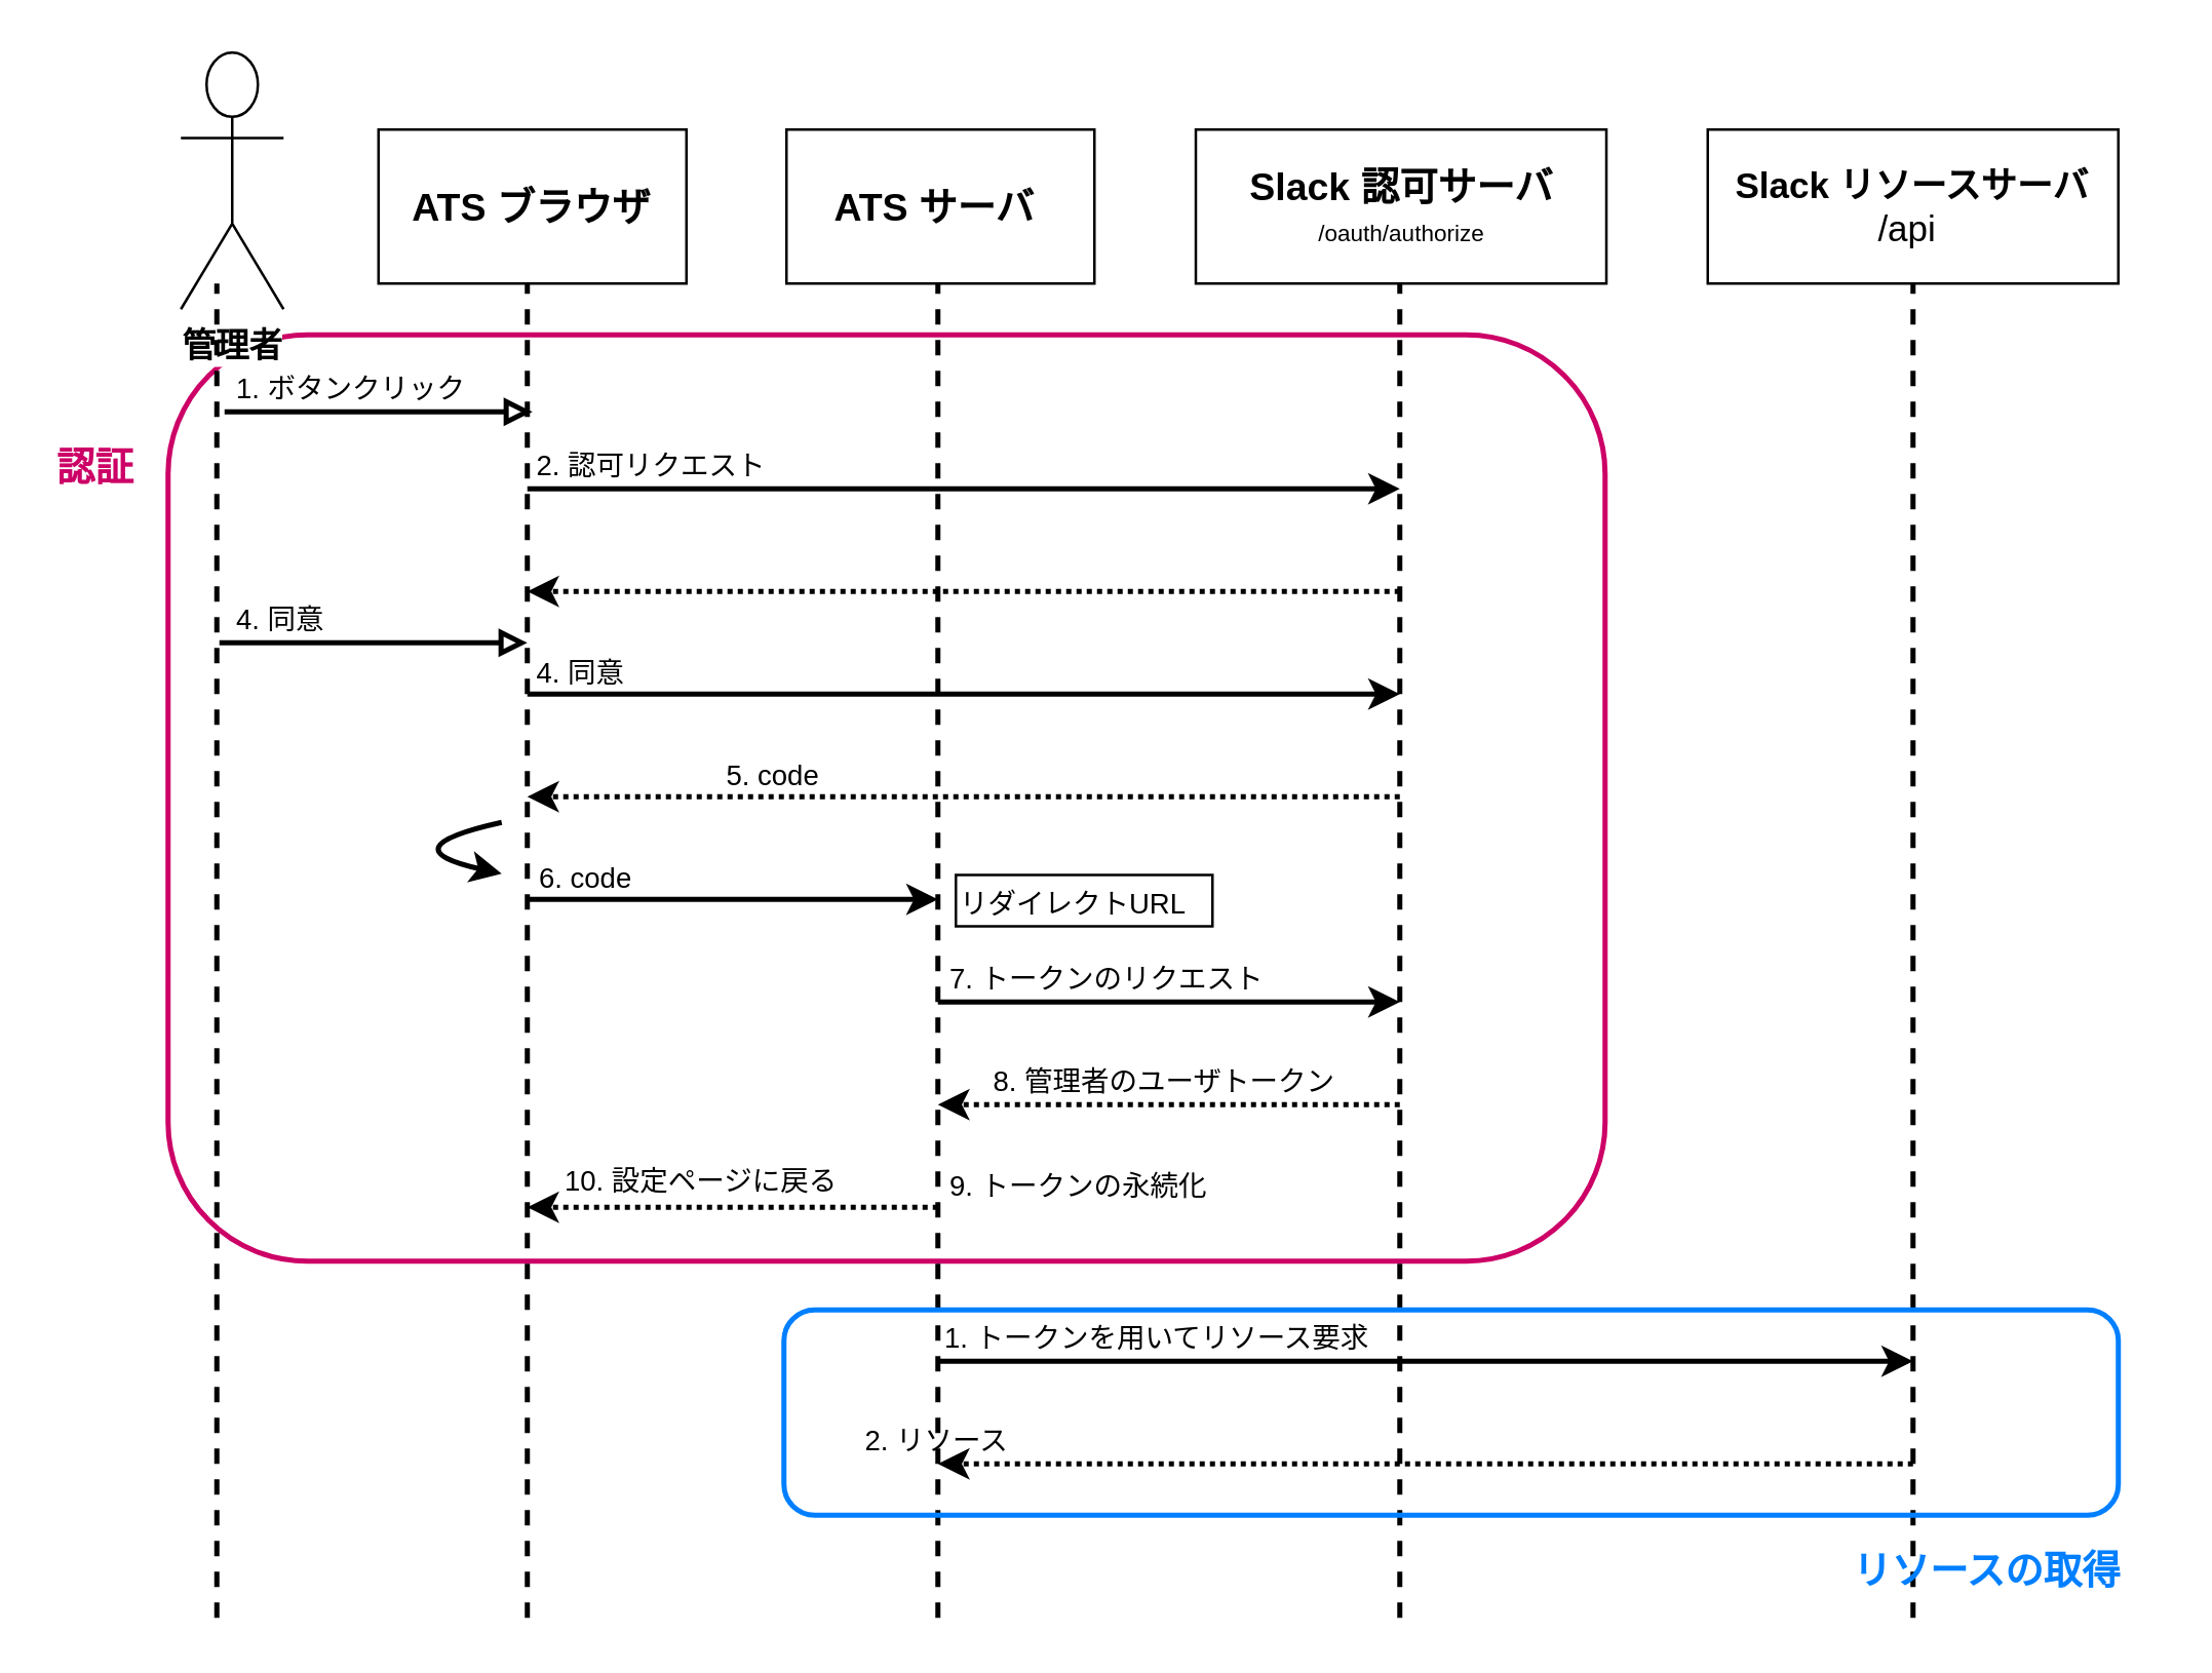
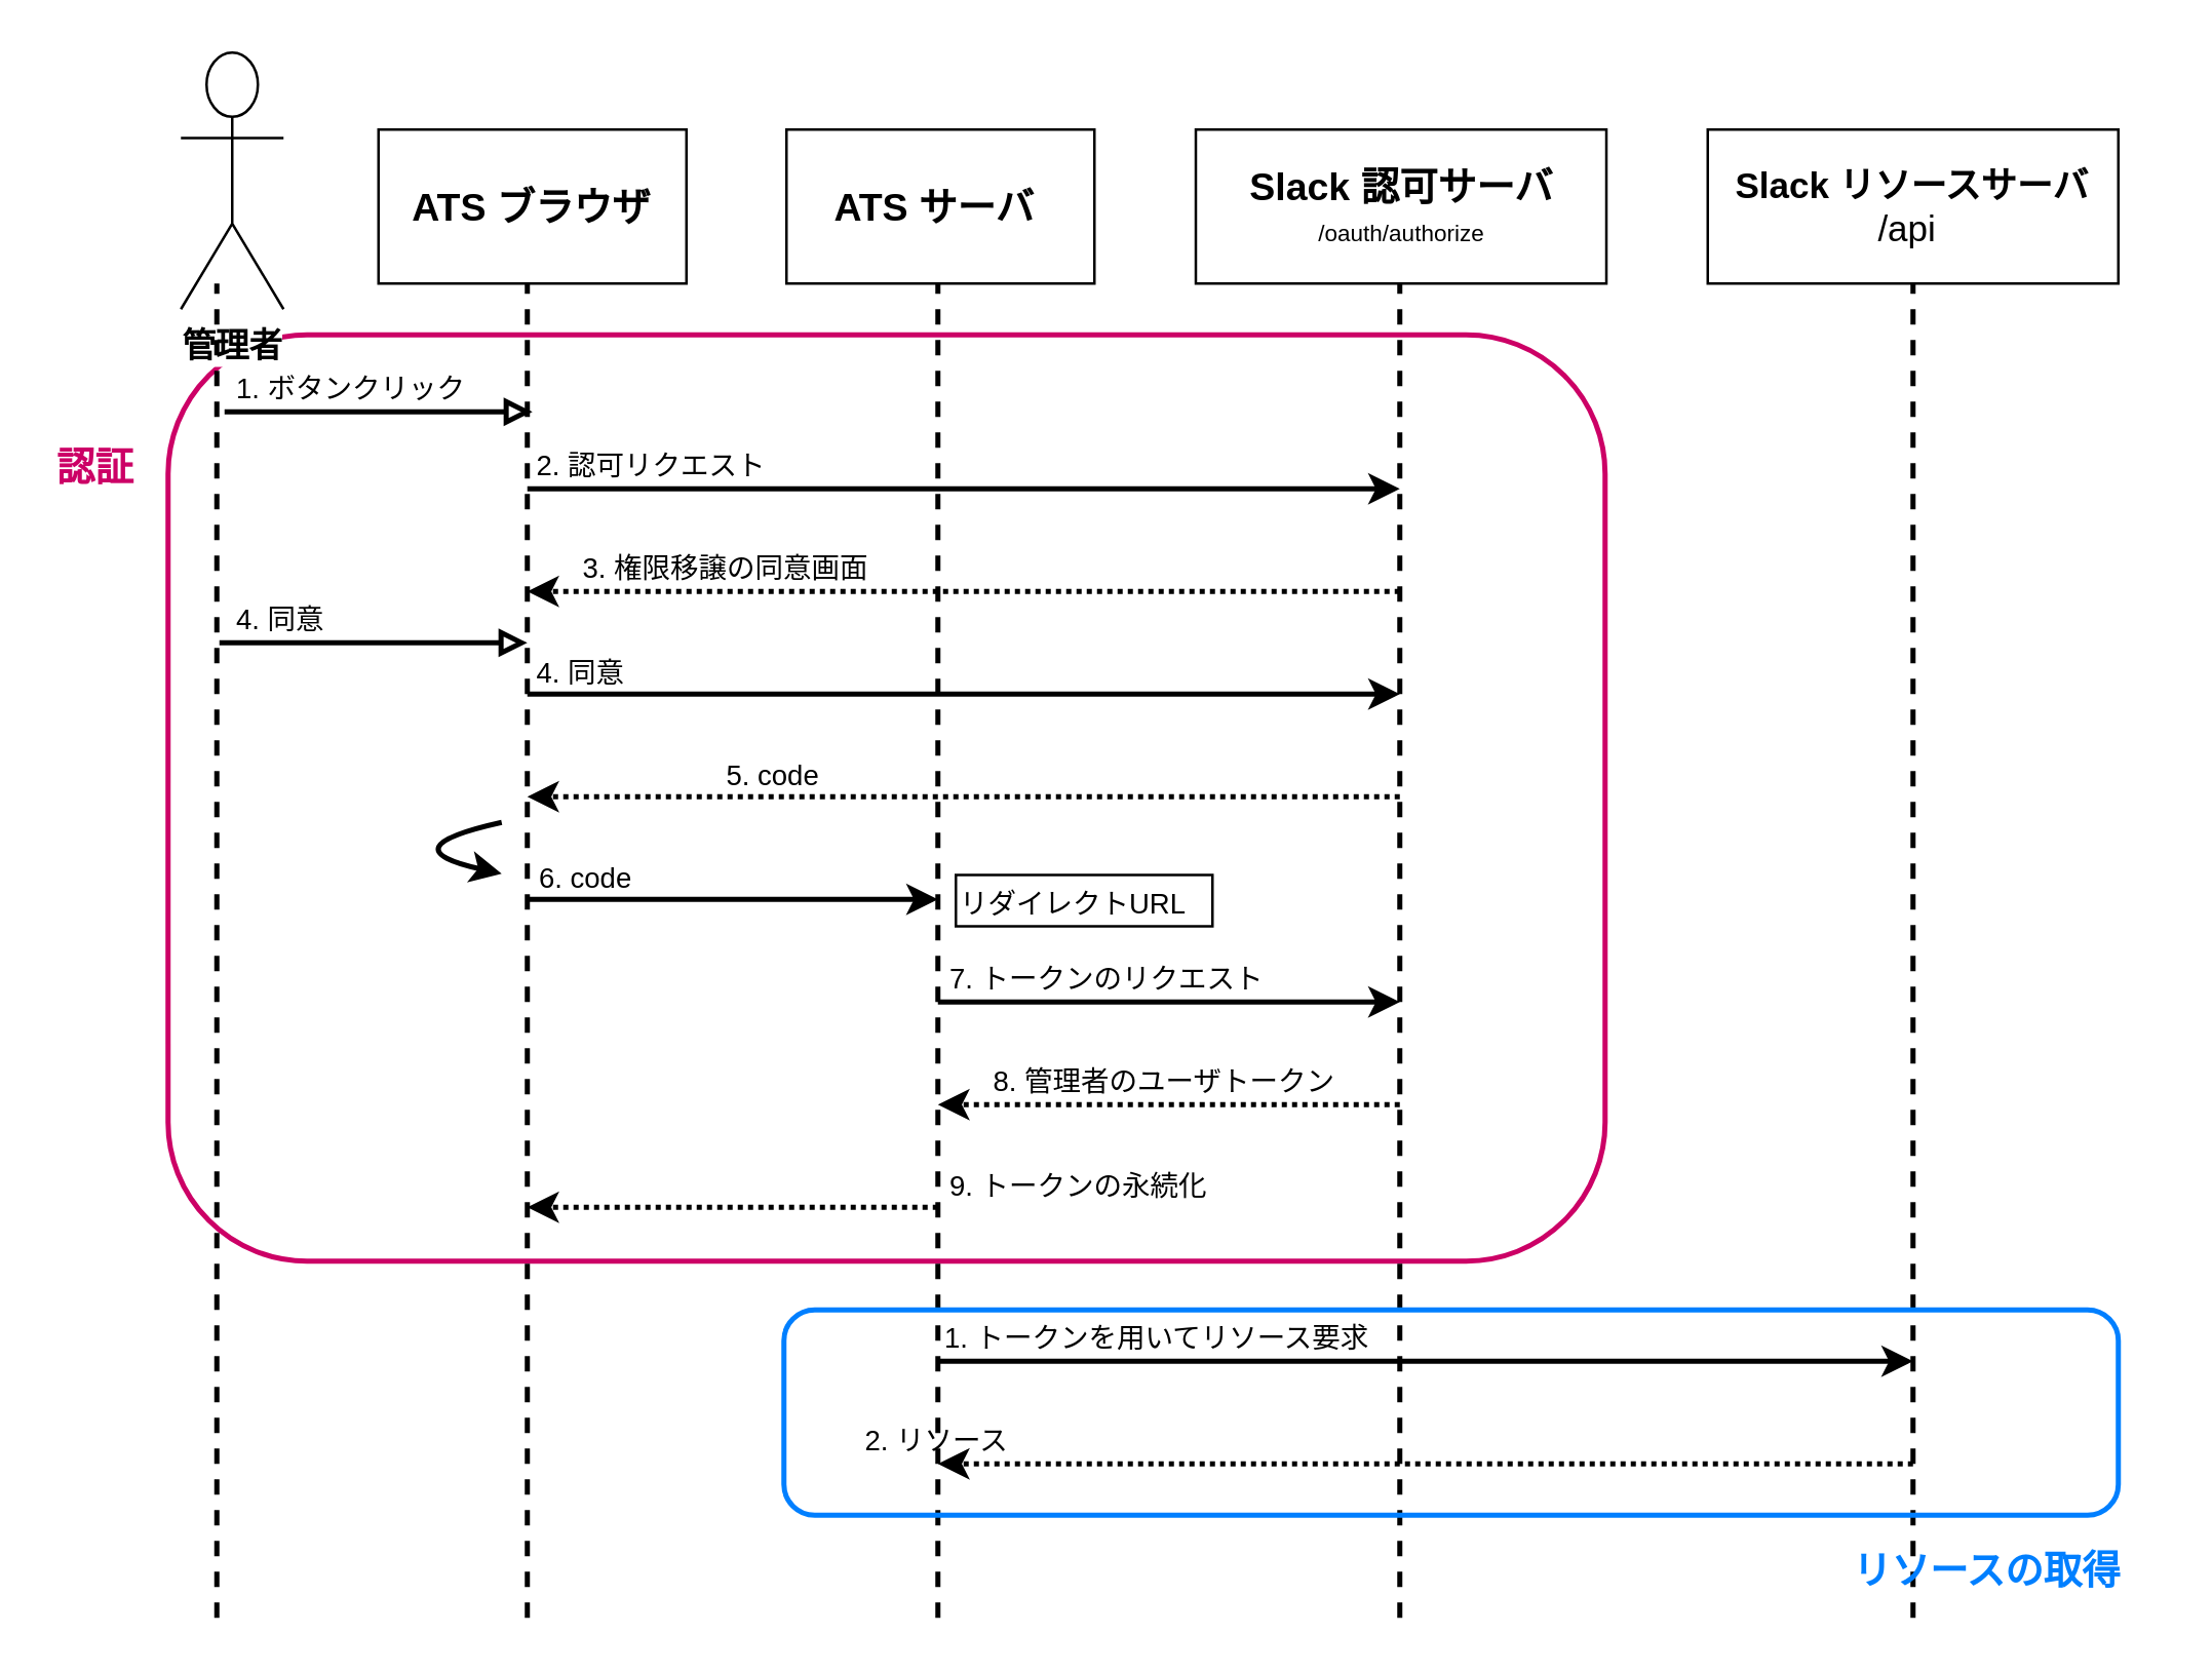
+ <mxCell id="29" value="&lt;font style=&quot;font-size: 11px&quot;&gt;3. 権限移譲の同意画面&lt;/font&gt;" style="text;html=1;resizable=0;points=[];autosize=1;align=left;verticalAlign=top;spacingTop=-4;fontSize=13;" parent="1" vertex="1"><mxGeometry x="225" y="210" width="130" height="20" as="geometry" /></mxCell>
- <mxCell id="40" value="&lt;font style=&quot;font-size: 11px&quot;&gt;10. 設定ページに戻る&lt;/font&gt;" style="text;html=1;resizable=0;points=[];autosize=1;align=left;verticalAlign=top;spacingTop=-4;fontSize=13;" parent="1" vertex="1"><mxGeometry x="218" y="449" width="120" height="20" as="geometry" /></mxCell>
